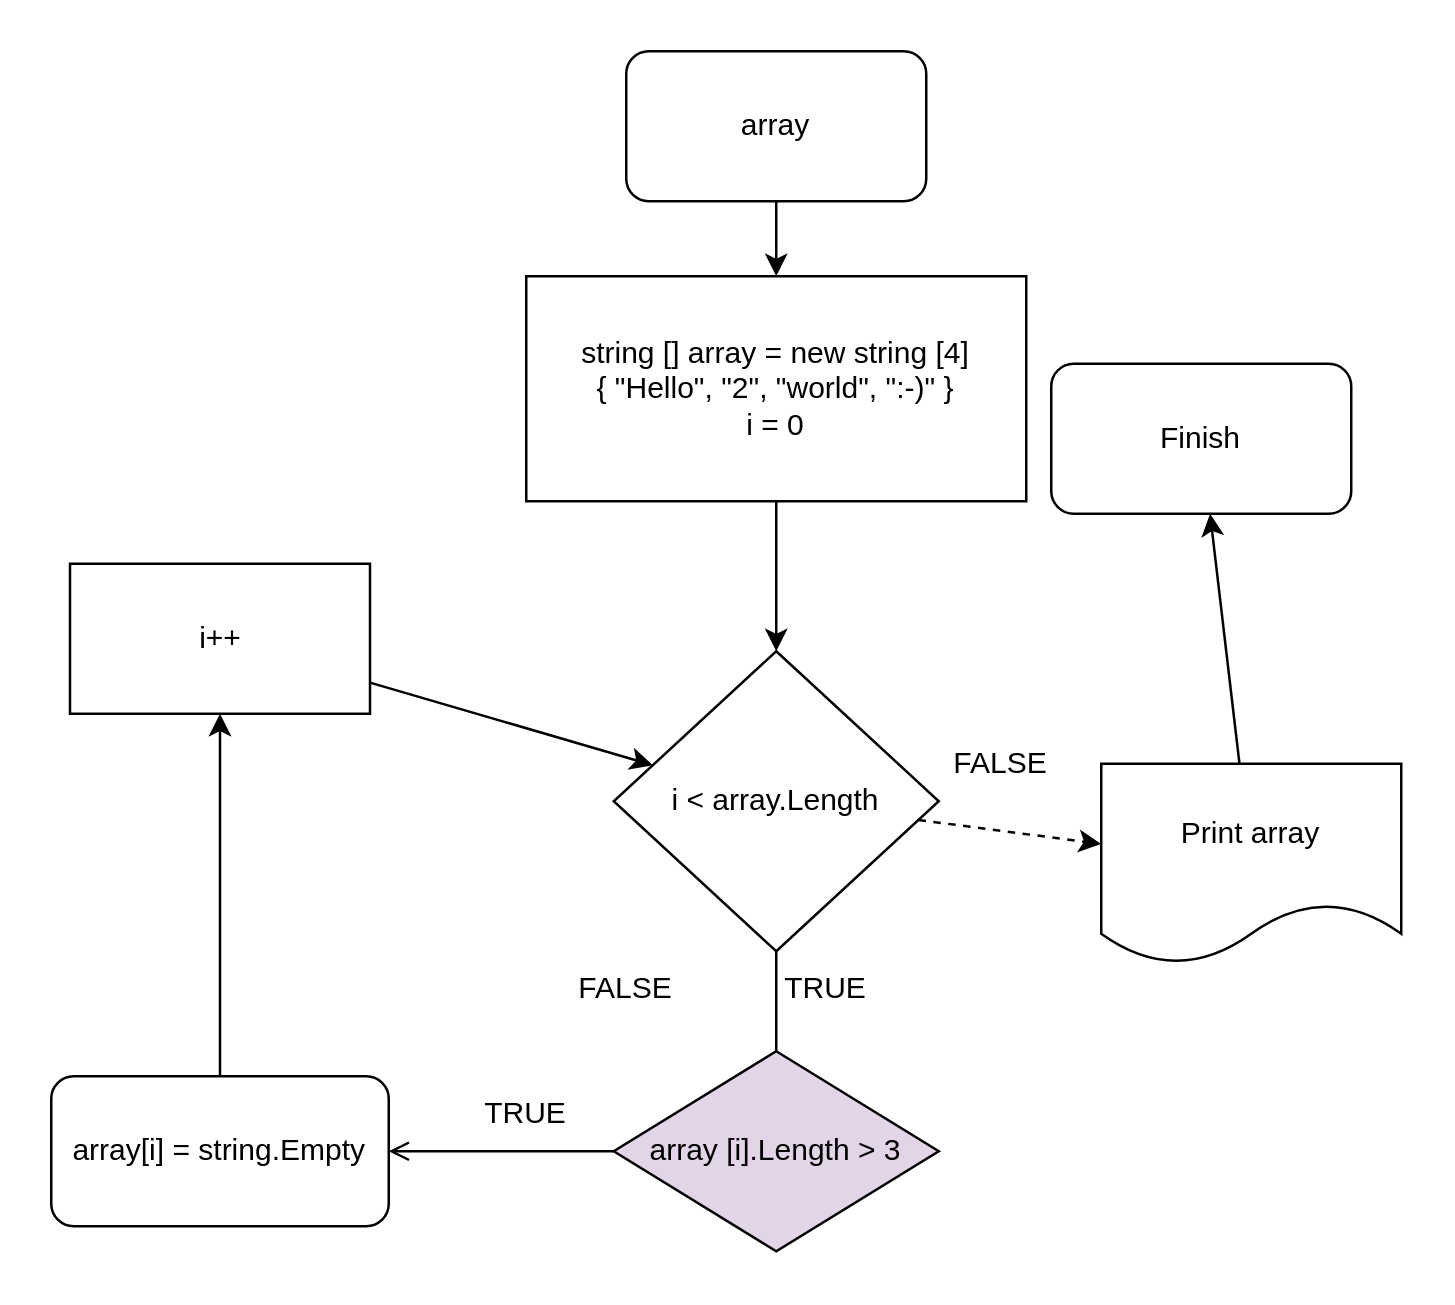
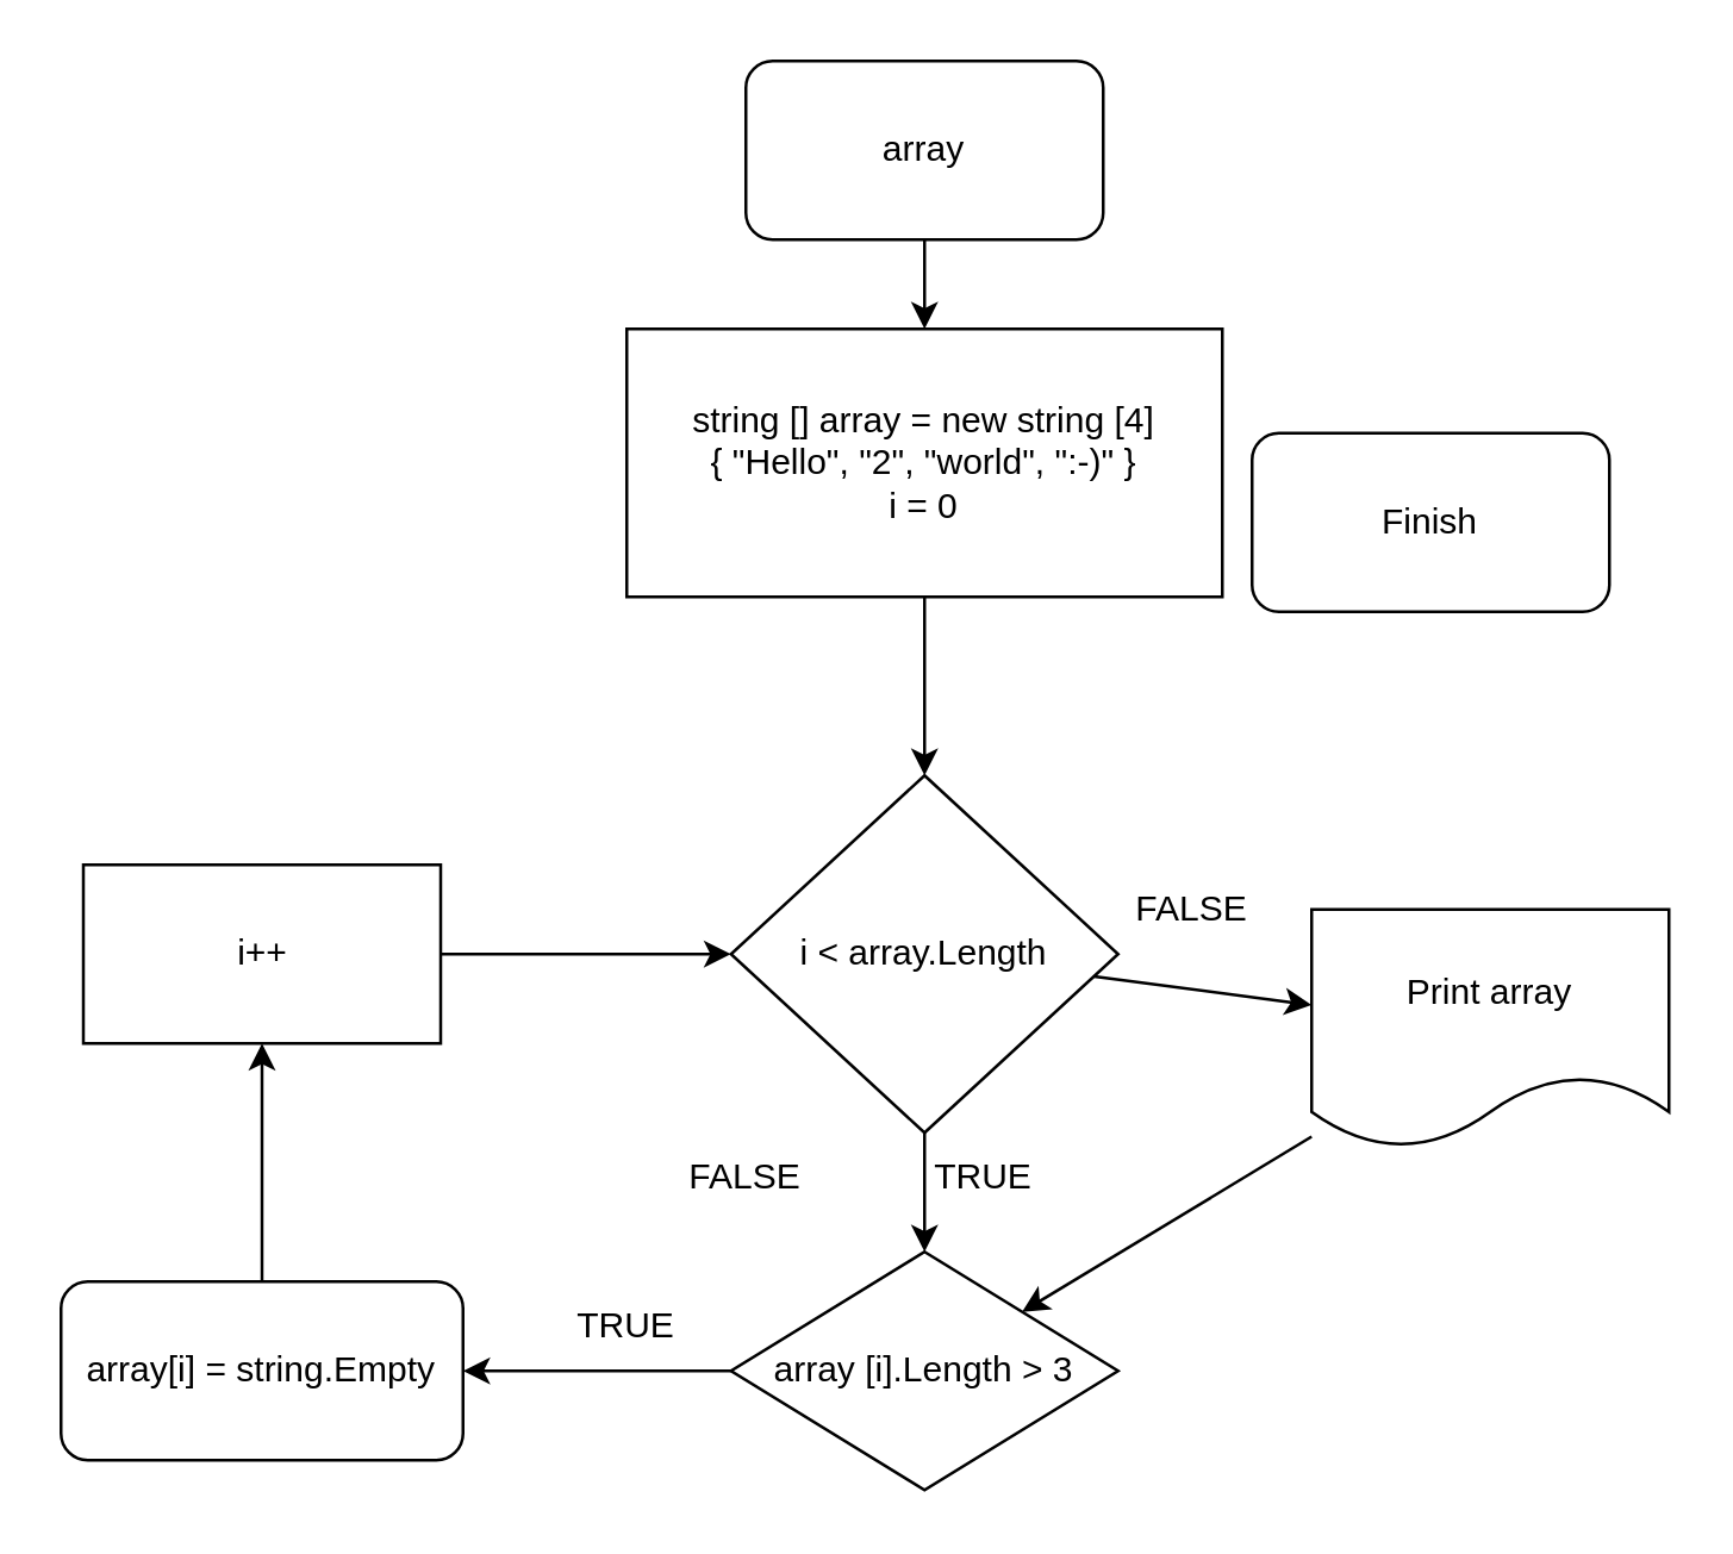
- <mxCell id="20" value="i++" style="whiteSpace=wrap;html=1;rounded=0;" vertex="1" parent="1"><mxGeometry x="27.5" y="225" width="120" height="60" as="geometry" /></mxCell>
+ <mxCell id="20" value="i++" style="whiteSpace=wrap;html=1;rounded=0;" vertex="1" parent="1"><mxGeometry x="27.5" y="290" width="120" height="60" as="geometry" /></mxCell>
- <mxCell id="15" value="" style="edgeStyle=none;html=1;" edge="1" parent="1" source="16" target="18"><mxGeometry relative="1" as="geometry" /></mxCell>
+ <mxCell id="15" value="" style="edgeStyle=none;html=1;" edge="1" parent="1" source="16" target="10"><mxGeometry relative="1" as="geometry" /></mxCell>
- <mxCell id="7" value="" style="edgeStyle=none;html=1;dashed=1;" edge="1" parent="1" source="8" target="16"><mxGeometry relative="1" as="geometry" /></mxCell>
+ <mxCell id="7" value="" style="edgeStyle=none;html=1;" edge="1" parent="1" source="8" target="16"><mxGeometry relative="1" as="geometry" /></mxCell>
- <mxCell id="6" value="" style="edgeStyle=none;html=1;endArrow=none;" edge="1" parent="1" source="8" target="10"><mxGeometry relative="1" as="geometry" /></mxCell>
+ <mxCell id="6" value="" style="edgeStyle=none;html=1;" edge="1" parent="1" source="8" target="10"><mxGeometry relative="1" as="geometry" /></mxCell>
- <mxCell id="9" value="" style="edgeStyle=none;html=1;endArrow=open;" edge="1" parent="1" source="10" target="13"><mxGeometry relative="1" as="geometry" /></mxCell>
+ <mxCell id="9" value="" style="edgeStyle=none;html=1;" edge="1" parent="1" source="10" target="13"><mxGeometry relative="1" as="geometry" /></mxCell>
- <mxCell id="10" value="array [i].Length &amp;gt; 3" style="rhombus;whiteSpace=wrap;html=1;rounded=0;fillColor=#e1d5e7;" vertex="1" parent="1"><mxGeometry x="245" y="420" width="130" height="80" as="geometry" /></mxCell>
+ <mxCell id="10" value="array [i].Length &amp;gt; 3" style="rhombus;whiteSpace=wrap;html=1;rounded=0;" vertex="1" parent="1"><mxGeometry x="245" y="420" width="130" height="80" as="geometry" /></mxCell>
